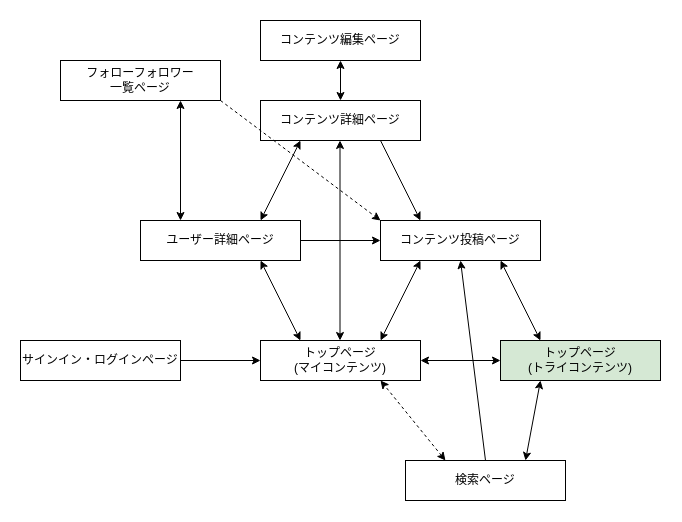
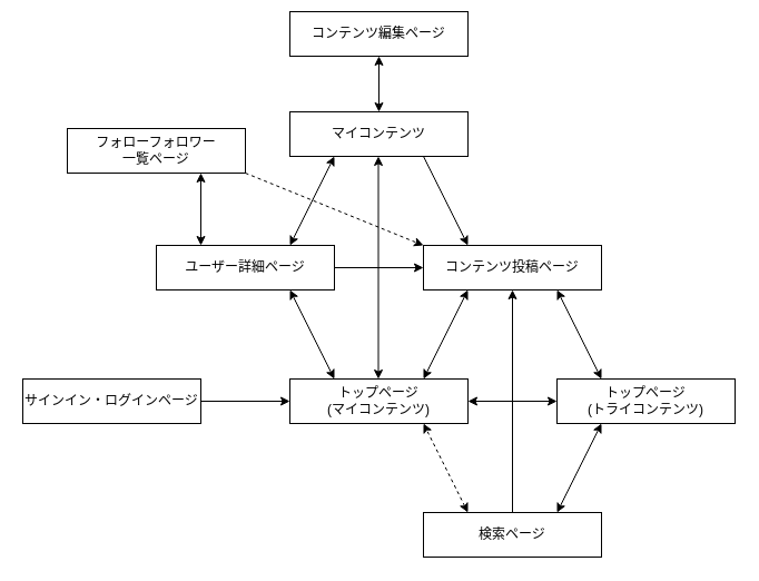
- <mxCell id="7" value="コンテンツ編集ページ" style="whiteSpace=wrap;html=1;align=center;" vertex="1" parent="1"><mxGeometry x="260" y="20" width="160" height="40" as="geometry" /></mxCell>
+ <mxCell id="7" value="コンテンツ編集ページ" style="whiteSpace=wrap;html=1;align=center;" vertex="1" parent="1"><mxGeometry x="260" y="10" width="160" height="40" as="geometry" /></mxCell>
- <mxCell id="9" value="フォローフォロワー&lt;br&gt;一覧ページ" style="whiteSpace=wrap;html=1;align=center;" vertex="1" parent="1"><mxGeometry x="60" y="60" width="160" height="40" as="geometry" /></mxCell>
+ <mxCell id="9" value="フォローフォロワー&lt;br&gt;一覧ページ" style="whiteSpace=wrap;html=1;align=center;" vertex="1" parent="1"><mxGeometry x="60" y="115" width="160" height="40" as="geometry" /></mxCell>
- <mxCell id="6" value="コンテンツ詳細ページ" style="whiteSpace=wrap;html=1;align=center;" vertex="1" parent="1"><mxGeometry x="260" y="100" width="160" height="40" as="geometry" /></mxCell>
+ <mxCell id="6" value="マイコンテンツ" style="whiteSpace=wrap;html=1;align=center;" vertex="1" parent="1"><mxGeometry x="260" y="100" width="160" height="40" as="geometry" /></mxCell>
- <mxCell id="3" value="トップページ&lt;br&gt;(トライコンテンツ)" style="whiteSpace=wrap;html=1;align=center;fillColor=#d5e8d4;" vertex="1" parent="1"><mxGeometry x="500" y="340" width="160" height="40" as="geometry" /></mxCell>
+ <mxCell id="3" value="トップページ&lt;br&gt;(トライコンテンツ)" style="whiteSpace=wrap;html=1;align=center;" vertex="1" parent="1"><mxGeometry x="500" y="340" width="160" height="40" as="geometry" /></mxCell>
- <mxCell id="10" value="検索ページ" style="whiteSpace=wrap;html=1;align=center;" vertex="1" parent="1"><mxGeometry x="405" y="460" width="160" height="40" as="geometry" /></mxCell>
+ <mxCell id="10" value="検索ページ" style="whiteSpace=wrap;html=1;align=center;" vertex="1" parent="1"><mxGeometry x="380" y="460" width="160" height="40" as="geometry" /></mxCell>
